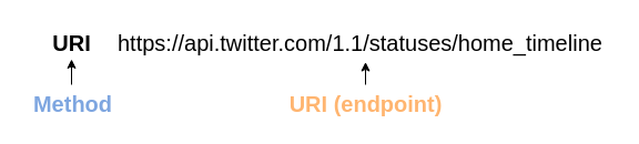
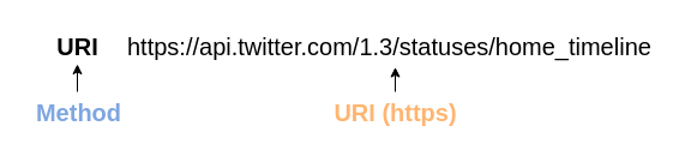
- <mxCell id="3" value="&lt;meta charset=&quot;utf-8&quot; style=&quot;font-size: 20px;&quot;&gt;&lt;span style=&quot;font-size: 20px; font-style: normal; font-weight: 400; letter-spacing: normal; text-indent: 0px; text-transform: none; word-spacing: 0px; display: inline; float: none;&quot;&gt;https://api.twitter.com/1.1/statuses/home_timeline&lt;/span&gt;" style="text;whiteSpace=wrap;html=1;fontFamily=Helvetica;labelBackgroundColor=none;fontSize=20;verticalAlign=middle;" vertex="1" parent="1"><mxGeometry x="104" y="20.5" width="450" height="35" as="geometry" /></mxCell>
+ <mxCell id="3" value="&lt;meta charset=&quot;utf-8&quot; style=&quot;font-size: 20px;&quot;&gt;&lt;span style=&quot;font-size: 20px; font-style: normal; font-weight: 400; letter-spacing: normal; text-indent: 0px; text-transform: none; word-spacing: 0px; display: inline; float: none;&quot;&gt;https://api.twitter.com/1.3/statuses/home_timeline&lt;/span&gt;" style="text;whiteSpace=wrap;html=1;fontFamily=Helvetica;labelBackgroundColor=none;fontSize=20;verticalAlign=middle;" vertex="1" parent="1"><mxGeometry x="104" y="20.5" width="450" height="35" as="geometry" /></mxCell>
- <mxCell id="7" value="URI (endpoint)" style="text;html=1;align=center;verticalAlign=middle;resizable=0;points=[];autosize=1;fontSize=20;fontFamily=Helvetica;fontStyle=1;fontColor=#FFB570;" vertex="1" parent="1"><mxGeometry x="254" y="78" width="150" height="30" as="geometry" /></mxCell>
+ <mxCell id="7" value="URI (https)" style="text;html=1;align=center;verticalAlign=middle;resizable=0;points=[];autosize=1;fontSize=20;fontFamily=Helvetica;fontStyle=1;fontColor=#FFB570;" vertex="1" parent="1"><mxGeometry x="254" y="78" width="150" height="30" as="geometry" /></mxCell>
